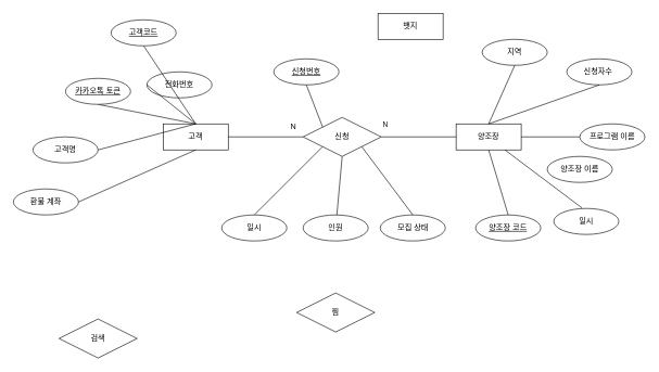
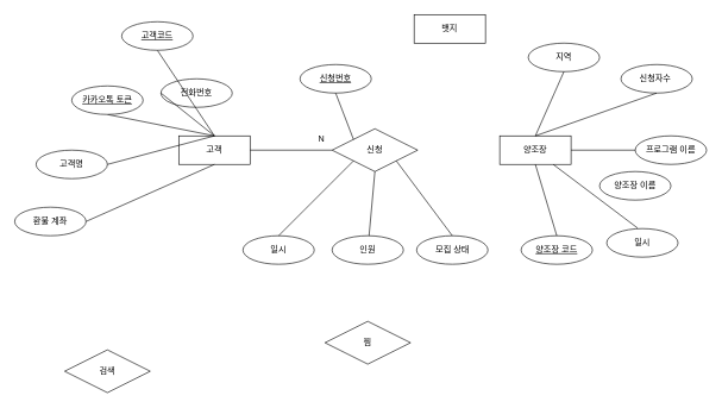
- <mxCell id="31" value="" style="endArrow=none;html=1;rounded=0;exitX=1;exitY=0.5;exitDx=0;exitDy=0;" edge="1" parent="1" source="4" target="3"><mxGeometry relative="1" as="geometry"><mxPoint x="410" y="250" as="sourcePoint" /><mxPoint x="570" y="250" as="targetPoint" /></mxGeometry></mxCell>
- <mxCell id="32" value="N" style="edgeLabel;html=1;align=center;verticalAlign=middle;resizable=0;points=[];" vertex="1" connectable="0" parent="31"><mxGeometry x="-0.552" y="-4" relative="1" as="geometry"><mxPoint x="-21" y="-24" as="offset" /></mxGeometry></mxCell>
